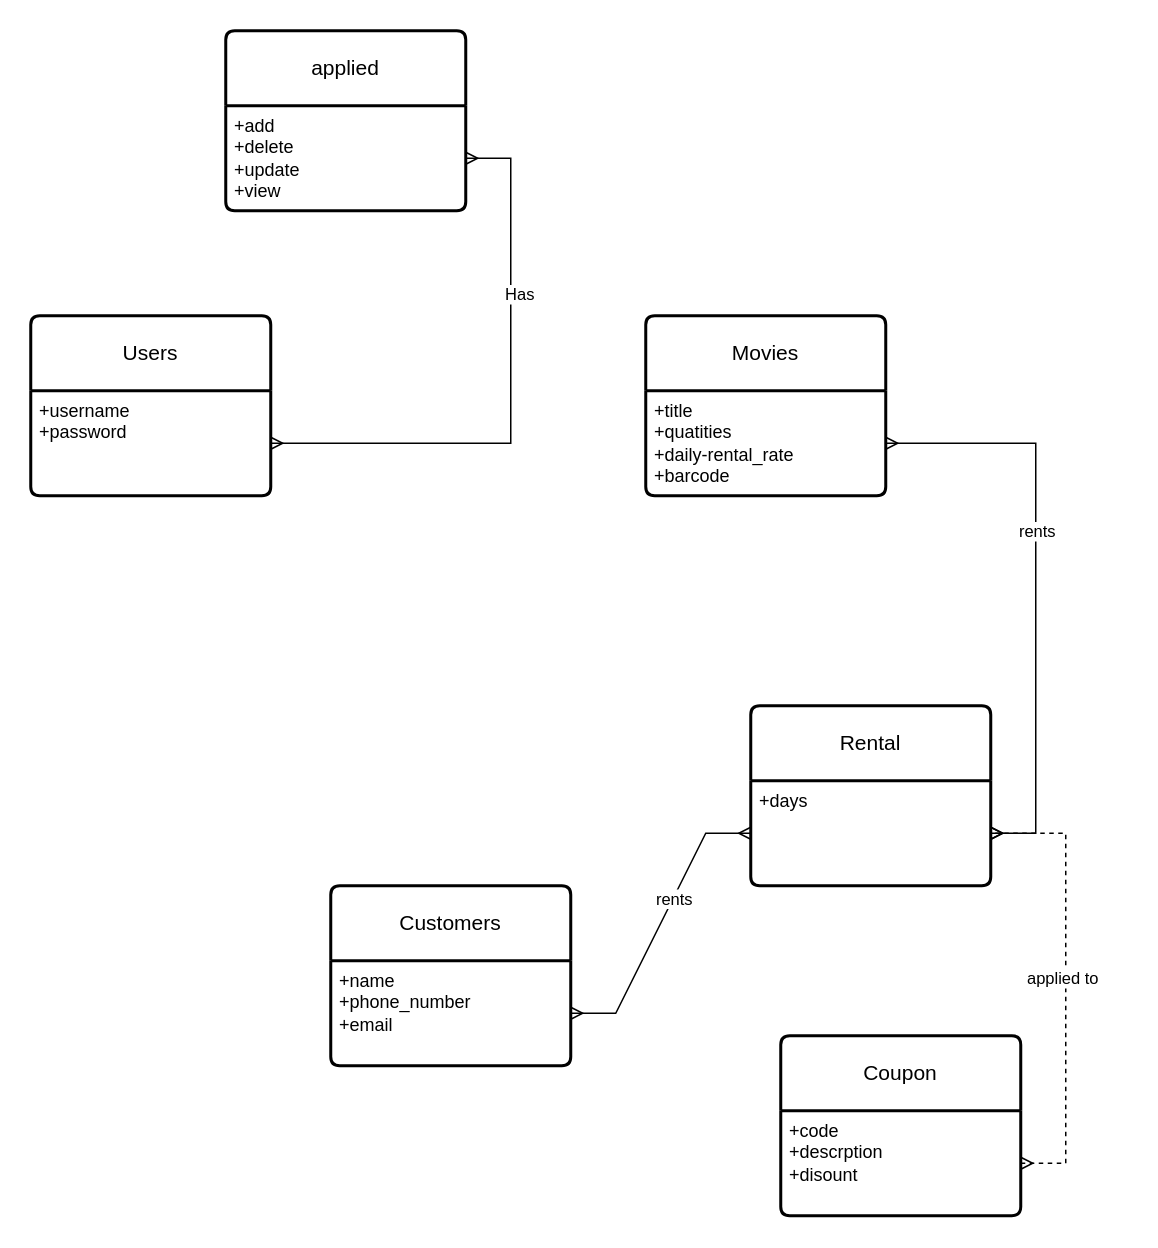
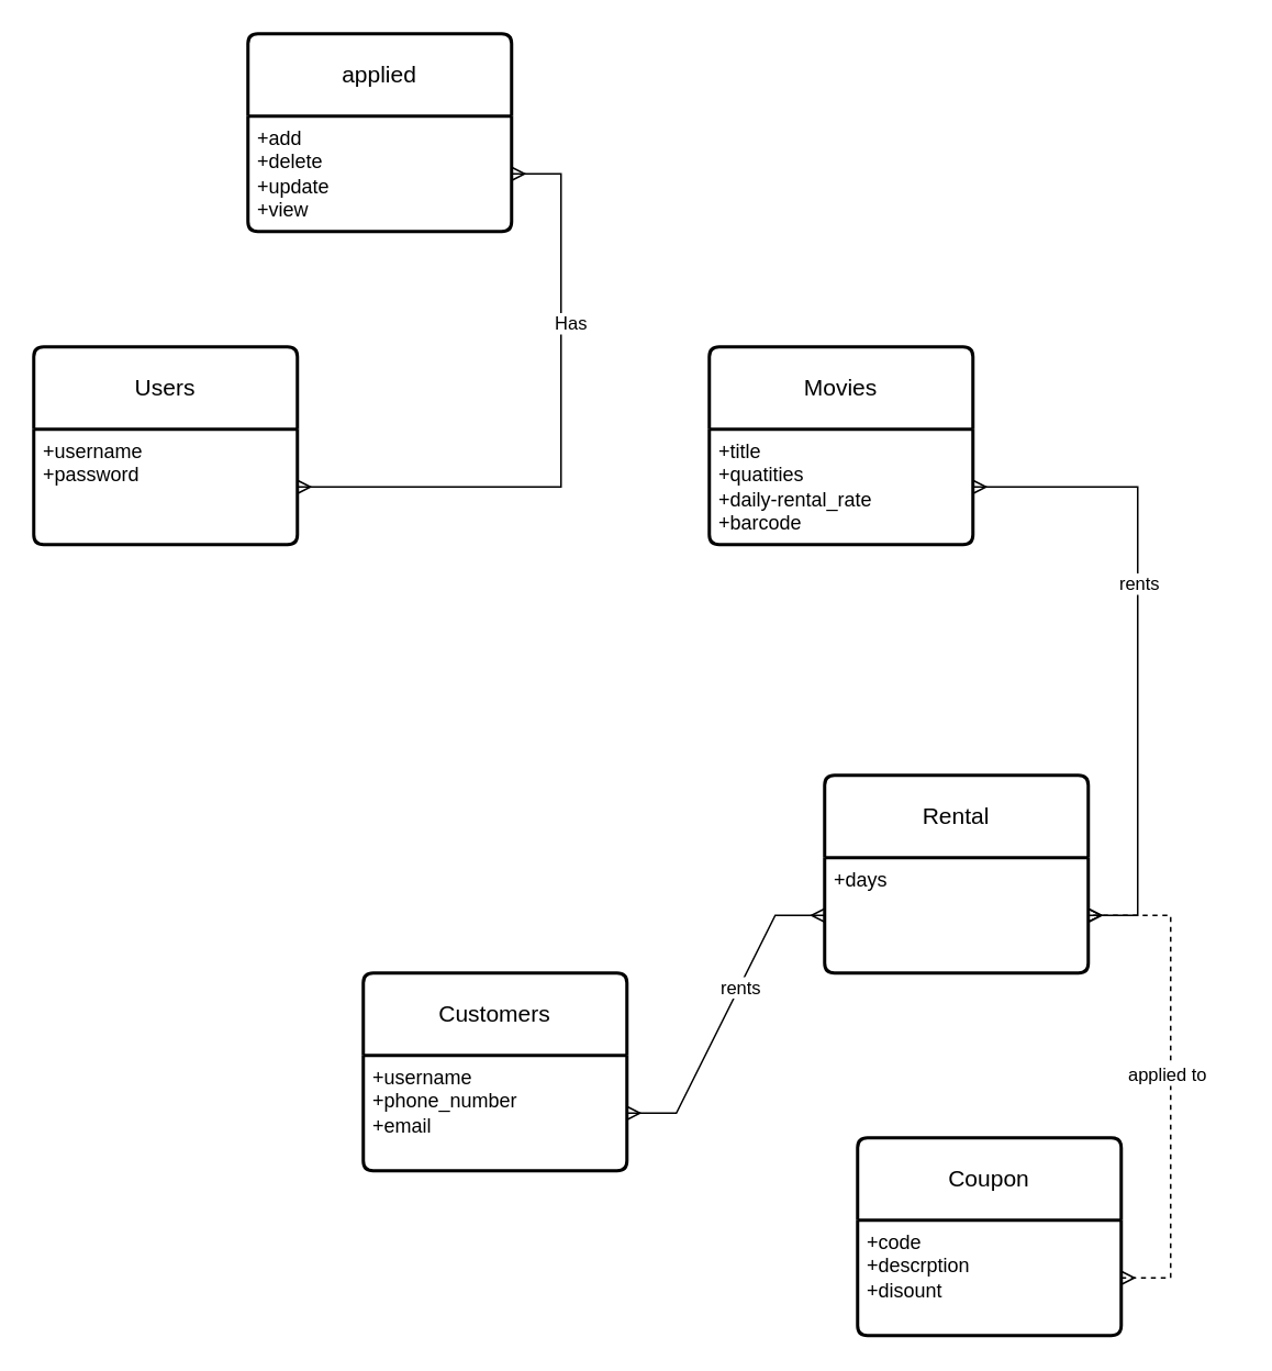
- <mxCell id="7" value="+name&lt;div&gt;+phone_number&lt;/div&gt;&lt;div&gt;+email&lt;/div&gt;" style="align=left;strokeColor=none;fillColor=none;spacingLeft=4;spacingRight=4;fontSize=12;verticalAlign=top;resizable=0;rotatable=0;part=1;html=1;whiteSpace=wrap;" parent="6" vertex="1"><mxGeometry y="50" width="160" height="70" as="geometry" /></mxCell>
+ <mxCell id="7" value="+username&lt;div&gt;+phone_number&lt;/div&gt;&lt;div&gt;+email&lt;/div&gt;" style="align=left;strokeColor=none;fillColor=none;spacingLeft=4;spacingRight=4;fontSize=12;verticalAlign=top;resizable=0;rotatable=0;part=1;html=1;whiteSpace=wrap;" parent="6" vertex="1"><mxGeometry y="50" width="160" height="70" as="geometry" /></mxCell>
